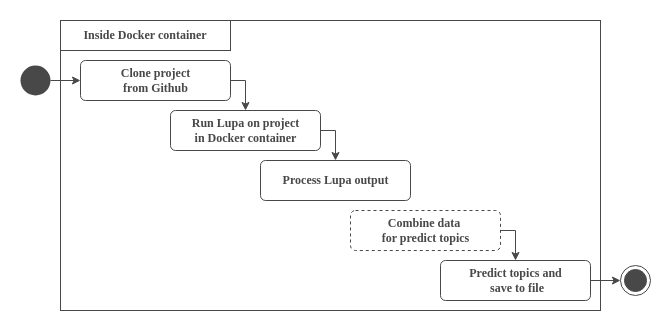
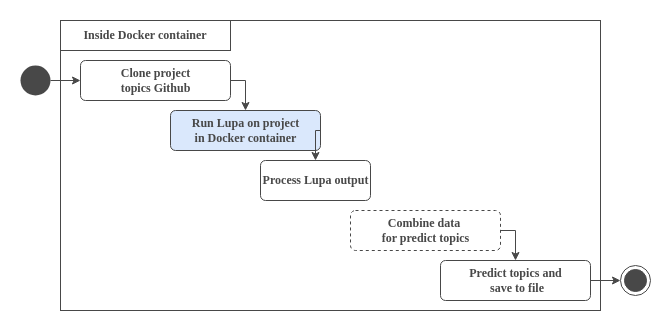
- <mxCell id="5" value="&lt;font color=&quot;#484848&quot;&gt;&lt;b&gt;Clone project &lt;br&gt;from Github&lt;/b&gt;&lt;/font&gt;" style="html=1;align=center;verticalAlign=middle;rounded=1;absoluteArcSize=1;arcSize=10;dashed=0;fillColor=#FFFFFF;strokeColor=#484848;fontFamily=Montserrat;fontSource=https%3A%2F%2Ffonts.googleapis.com%2Fcss%3Ffamily%3DMontserrat;" parent="1" vertex="1"><mxGeometry x="80" y="60" width="150" height="40" as="geometry" /></mxCell>
+ <mxCell id="5" value="&lt;font color=&quot;#484848&quot;&gt;&lt;b&gt;Clone project &lt;br&gt;topics Github&lt;/b&gt;&lt;/font&gt;" style="html=1;align=center;verticalAlign=middle;rounded=1;absoluteArcSize=1;arcSize=10;dashed=0;fillColor=#FFFFFF;strokeColor=#484848;fontFamily=Montserrat;fontSource=https%3A%2F%2Ffonts.googleapis.com%2Fcss%3Ffamily%3DMontserrat;" parent="1" vertex="1"><mxGeometry x="80" y="60" width="150" height="40" as="geometry" /></mxCell>
- <mxCell id="7" value="&lt;font color=&quot;#484848&quot;&gt;&lt;b&gt;Run Lupa on project &lt;br&gt;in Docker container&lt;/b&gt;&lt;/font&gt;" style="html=1;align=center;verticalAlign=middle;rounded=1;absoluteArcSize=1;arcSize=10;dashed=0;fillColor=#FFFFFF;strokeColor=#484848;fontFamily=Montserrat;fontSource=https%3A%2F%2Ffonts.googleapis.com%2Fcss%3Ffamily%3DMontserrat;" vertex="1" parent="1"><mxGeometry x="170" y="110" width="150" height="40" as="geometry" /></mxCell>
+ <mxCell id="7" value="&lt;font color=&quot;#484848&quot;&gt;&lt;b&gt;Run Lupa on project &lt;br&gt;in Docker container&lt;/b&gt;&lt;/font&gt;" style="html=1;align=center;verticalAlign=middle;rounded=1;absoluteArcSize=1;arcSize=10;dashed=0;fillColor=#dae8fc;strokeColor=#484848;fontFamily=Montserrat;fontSource=https%3A%2F%2Ffonts.googleapis.com%2Fcss%3Ffamily%3DMontserrat;" vertex="1" parent="1"><mxGeometry x="170" y="110" width="150" height="40" as="geometry" /></mxCell>
- <mxCell id="8" value="&lt;font color=&quot;#484848&quot;&gt;&lt;b&gt;Process Lupa output&lt;br&gt;&lt;/b&gt;&lt;/font&gt;" style="html=1;align=center;verticalAlign=middle;rounded=1;absoluteArcSize=1;arcSize=10;dashed=0;fillColor=#FFFFFF;strokeColor=#484848;fontFamily=Montserrat;fontSource=https%3A%2F%2Ffonts.googleapis.com%2Fcss%3Ffamily%3DMontserrat;" vertex="1" parent="1"><mxGeometry x="260" y="160" width="150" height="40" as="geometry" /></mxCell>
+ <mxCell id="8" value="&lt;font color=&quot;#484848&quot;&gt;&lt;b&gt;Process Lupa output&lt;br&gt;&lt;/b&gt;&lt;/font&gt;" style="html=1;align=center;verticalAlign=middle;rounded=1;absoluteArcSize=1;arcSize=10;dashed=0;fillColor=#FFFFFF;strokeColor=#484848;fontFamily=Montserrat;fontSource=https%3A%2F%2Ffonts.googleapis.com%2Fcss%3Ffamily%3DMontserrat;" vertex="1" parent="1"><mxGeometry x="260" y="160" width="110" height="40" as="geometry" /></mxCell>
